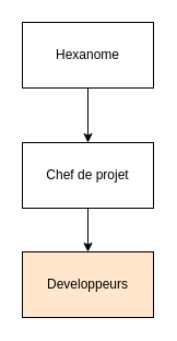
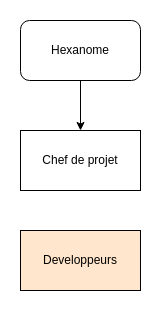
- <mxCell id="3" value="Hexanome" style="rounded=0;whiteSpace=wrap;html=1;" vertex="1" parent="1"><mxGeometry x="20" y="20" width="120" height="60" as="geometry" /></mxCell>
+ <mxCell id="3" value="Hexanome" style="whiteSpace=wrap;html=1;rounded=1;" vertex="1" parent="1"><mxGeometry x="20" y="20" width="120" height="60" as="geometry" /></mxCell>
- <mxCell id="5" style="edgeStyle=orthogonalEdgeStyle;rounded=0;orthogonalLoop=1;jettySize=auto;html=1;entryX=0.5;entryY=0;entryDx=0;entryDy=0;" edge="1" parent="1" source="6" target="4"><mxGeometry relative="1" as="geometry" /></mxCell>
